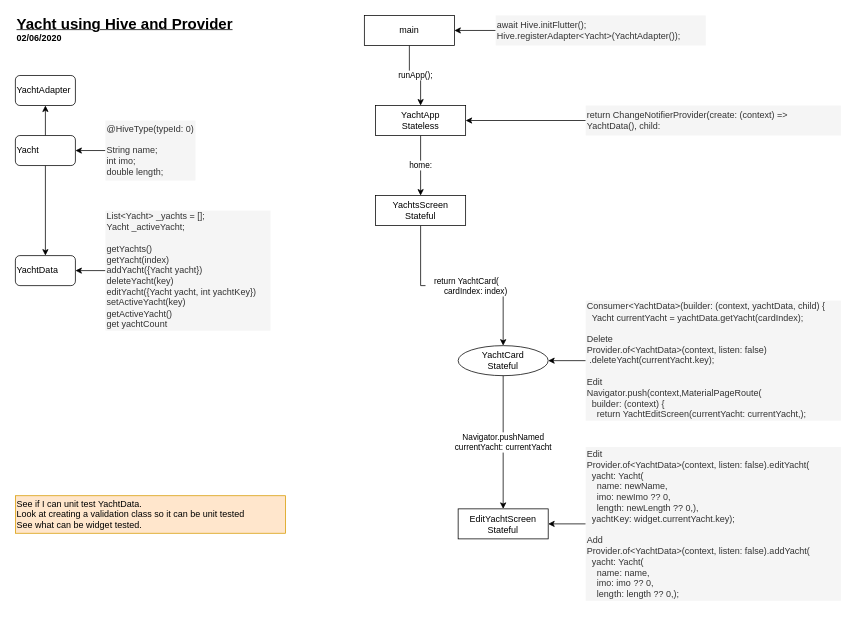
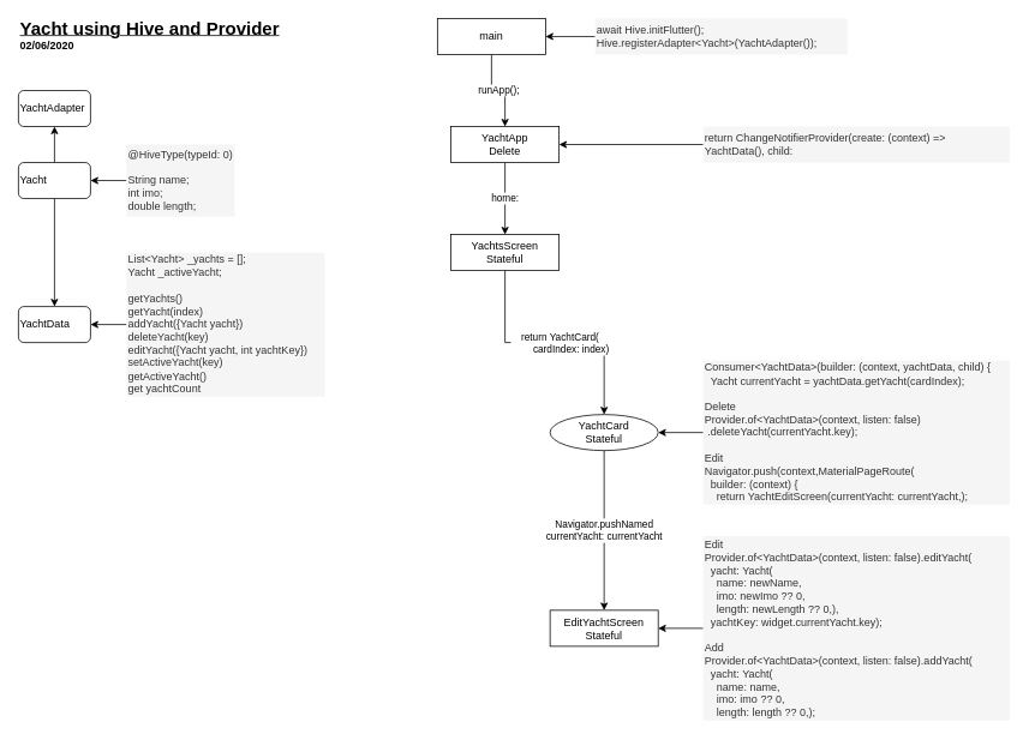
- <mxCell id="3" value="YachtApp&lt;br&gt;Stateless" style="rounded=0;whiteSpace=wrap;html=1;" parent="1" vertex="1"><mxGeometry x="500" y="140" width="120" height="40" as="geometry" /></mxCell>
+ <mxCell id="3" value="YachtApp&lt;br&gt;Delete" style="rounded=0;whiteSpace=wrap;html=1;" parent="1" vertex="1"><mxGeometry x="500" y="140" width="120" height="40" as="geometry" /></mxCell>
- <mxCell id="29" value="See if I can unit test YachtData.&lt;br&gt;Look at creating a validation class so it can be unit tested&lt;br&gt;See what can be widget tested." style="text;html=1;strokeColor=#d79b00;fillColor=#ffe6cc;align=left;verticalAlign=middle;whiteSpace=wrap;rounded=0;" parent="1" vertex="1"><mxGeometry x="20" y="660" width="360" height="50" as="geometry" /></mxCell>
